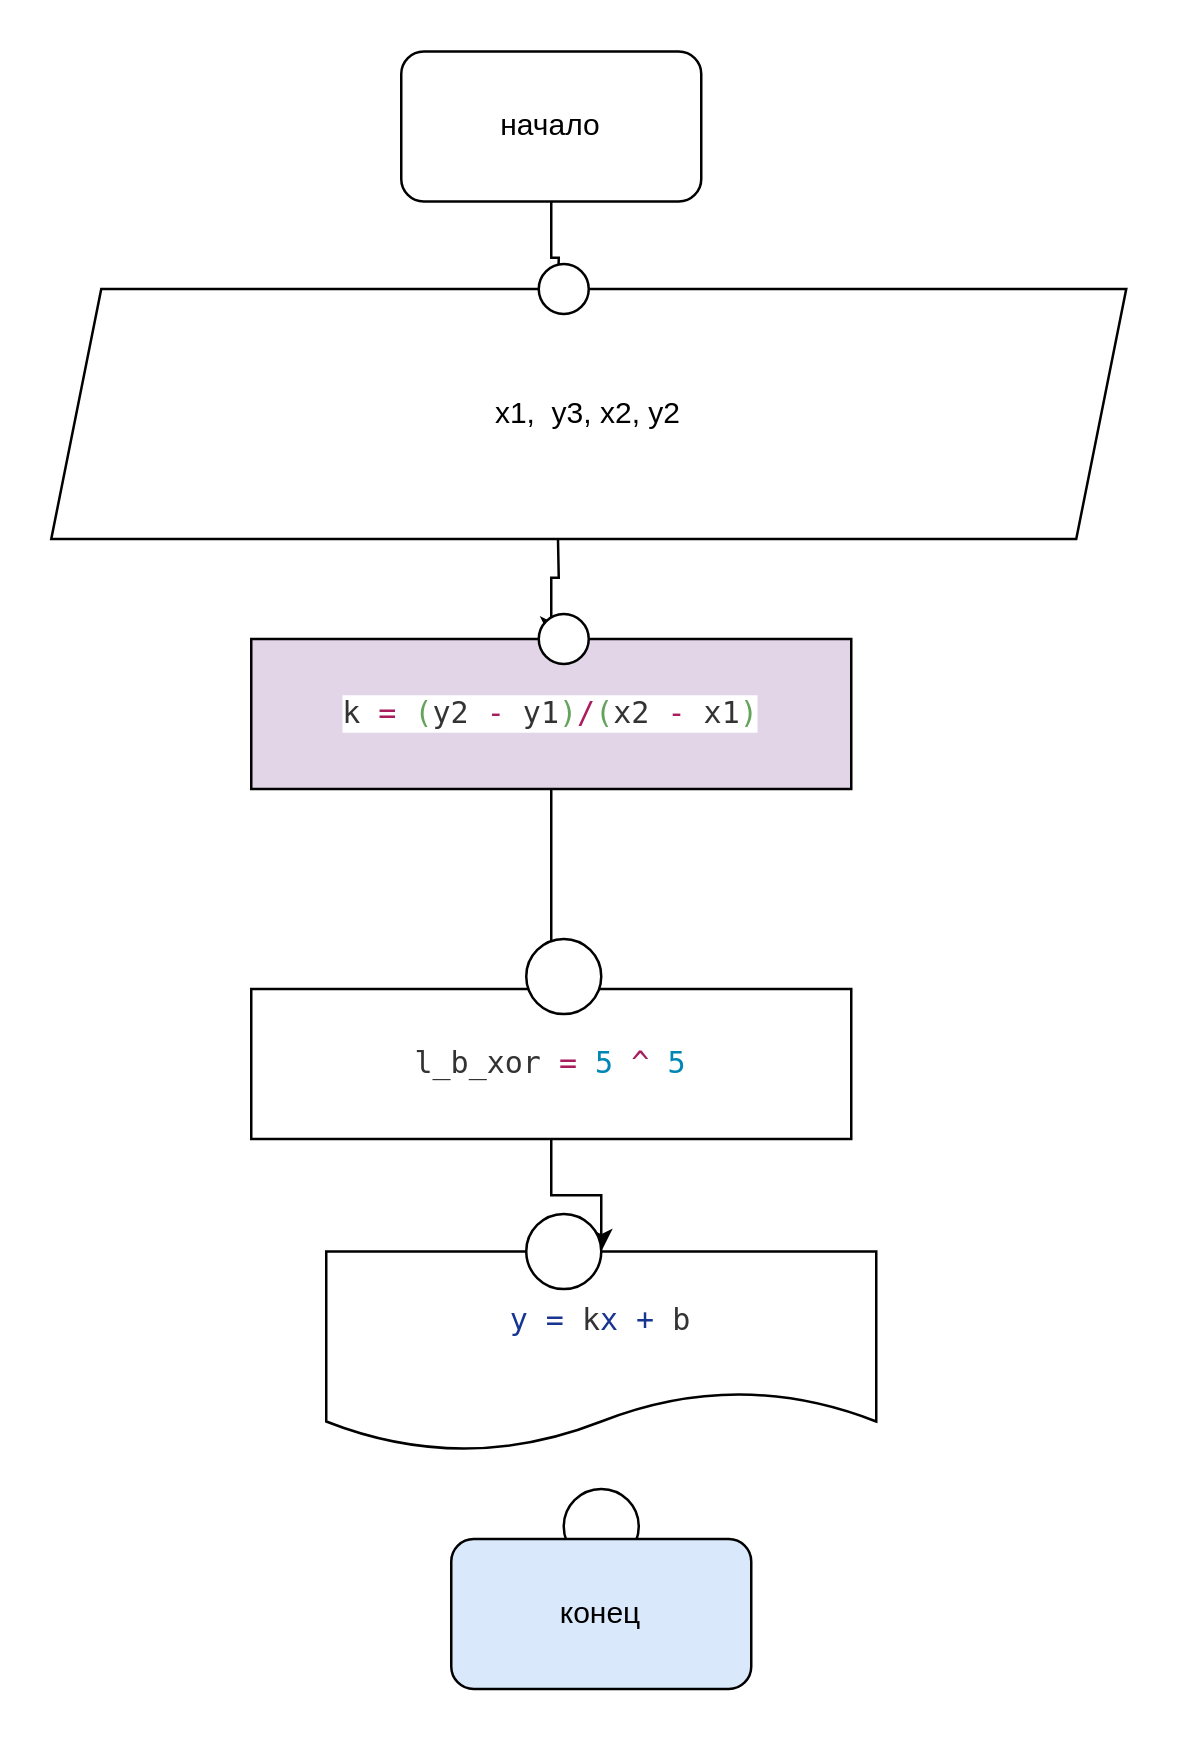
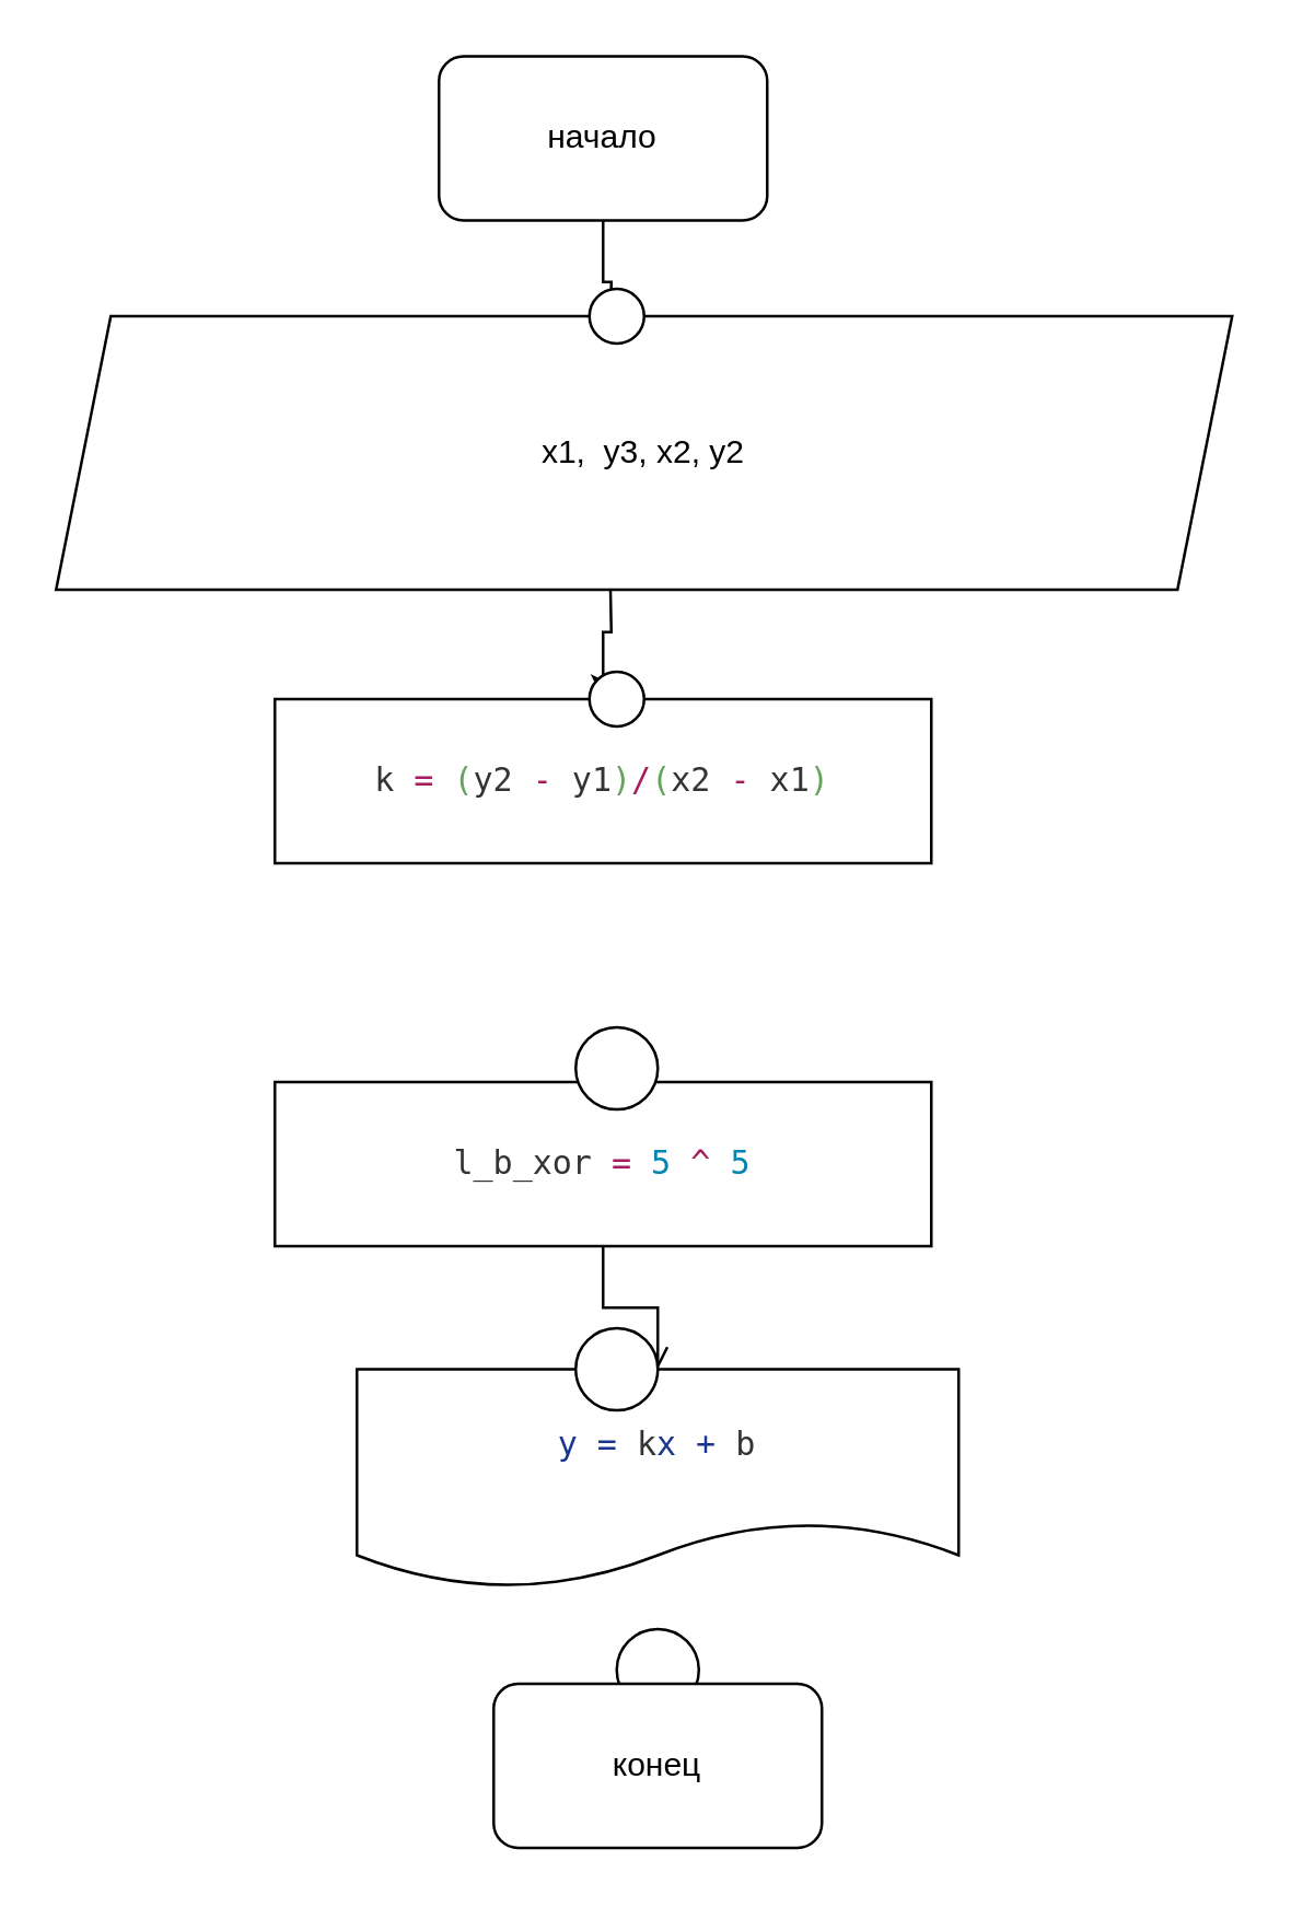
- <mxCell id="5" value="&lt;pre style=&quot;background-color: #ffffff ; color: #333333 ; font-family: &amp;#34;jetbrains mono&amp;#34; , monospace ; font-size: 9 8pt&quot;&gt;&lt;pre style=&quot;font-family: &amp;#34;jetbrains mono&amp;#34; , monospace&quot;&gt;k &lt;span style=&quot;color: #a71d5d&quot;&gt;= &lt;/span&gt;&lt;span style=&quot;color: #63a35c&quot;&gt;(&lt;/span&gt;y2 &lt;span style=&quot;color: #a71d5d&quot;&gt;- &lt;/span&gt;y1&lt;span style=&quot;color: #63a35c&quot;&gt;)&lt;/span&gt;&lt;span style=&quot;color: #a71d5d&quot;&gt;/&lt;/span&gt;&lt;span style=&quot;color: #63a35c&quot;&gt;(&lt;/span&gt;x2 &lt;span style=&quot;color: #a71d5d&quot;&gt;- &lt;/span&gt;x1&lt;span style=&quot;color: #63a35c&quot;&gt;)&lt;/span&gt;&lt;/pre&gt;&lt;/pre&gt;" style="rounded=0;whiteSpace=wrap;html=1;fillColor=#e1d5e7;" vertex="1" parent="1"><mxGeometry x="100" y="255" width="240" height="60" as="geometry" /></mxCell>
+ <mxCell id="5" value="&lt;pre style=&quot;background-color: #ffffff ; color: #333333 ; font-family: &amp;#34;jetbrains mono&amp;#34; , monospace ; font-size: 9 8pt&quot;&gt;&lt;pre style=&quot;font-family: &amp;#34;jetbrains mono&amp;#34; , monospace&quot;&gt;k &lt;span style=&quot;color: #a71d5d&quot;&gt;= &lt;/span&gt;&lt;span style=&quot;color: #63a35c&quot;&gt;(&lt;/span&gt;y2 &lt;span style=&quot;color: #a71d5d&quot;&gt;- &lt;/span&gt;y1&lt;span style=&quot;color: #63a35c&quot;&gt;)&lt;/span&gt;&lt;span style=&quot;color: #a71d5d&quot;&gt;/&lt;/span&gt;&lt;span style=&quot;color: #63a35c&quot;&gt;(&lt;/span&gt;x2 &lt;span style=&quot;color: #a71d5d&quot;&gt;- &lt;/span&gt;x1&lt;span style=&quot;color: #63a35c&quot;&gt;)&lt;/span&gt;&lt;/pre&gt;&lt;/pre&gt;" style="rounded=0;whiteSpace=wrap;html=1;" vertex="1" parent="1"><mxGeometry x="100" y="255" width="240" height="60" as="geometry" /></mxCell>
- <mxCell id="4" style="edgeStyle=orthogonalEdgeStyle;rounded=0;orthogonalLoop=1;jettySize=auto;html=1;exitX=0.5;exitY=1;exitDx=0;exitDy=0;entryX=0.5;entryY=0;entryDx=0;entryDy=0;" edge="1" parent="1" source="5" target="7"><mxGeometry relative="1" as="geometry" /></mxCell>
- <mxCell id="6" style="edgeStyle=orthogonalEdgeStyle;rounded=0;orthogonalLoop=1;jettySize=auto;html=1;exitX=0.5;exitY=1;exitDx=0;exitDy=0;entryX=0.5;entryY=0;entryDx=0;entryDy=0;" edge="1" parent="1" source="7" target="13"><mxGeometry relative="1" as="geometry" /></mxCell>
+ <mxCell id="6" style="edgeStyle=orthogonalEdgeStyle;rounded=0;orthogonalLoop=1;jettySize=auto;html=1;exitX=0.5;exitY=1;exitDx=0;exitDy=0;entryX=0.5;entryY=0;entryDx=0;entryDy=0;endArrow=open;" edge="1" parent="1" source="7" target="13"><mxGeometry relative="1" as="geometry" /></mxCell>
- <mxCell id="16" value="конец" style="rounded=1;whiteSpace=wrap;html=1;fillColor=#dae8fc;" vertex="1" parent="1"><mxGeometry x="180" y="615" width="120" height="60" as="geometry" /></mxCell>
+ <mxCell id="16" value="конец" style="rounded=1;whiteSpace=wrap;html=1;" vertex="1" parent="1"><mxGeometry x="180" y="615" width="120" height="60" as="geometry" /></mxCell>
